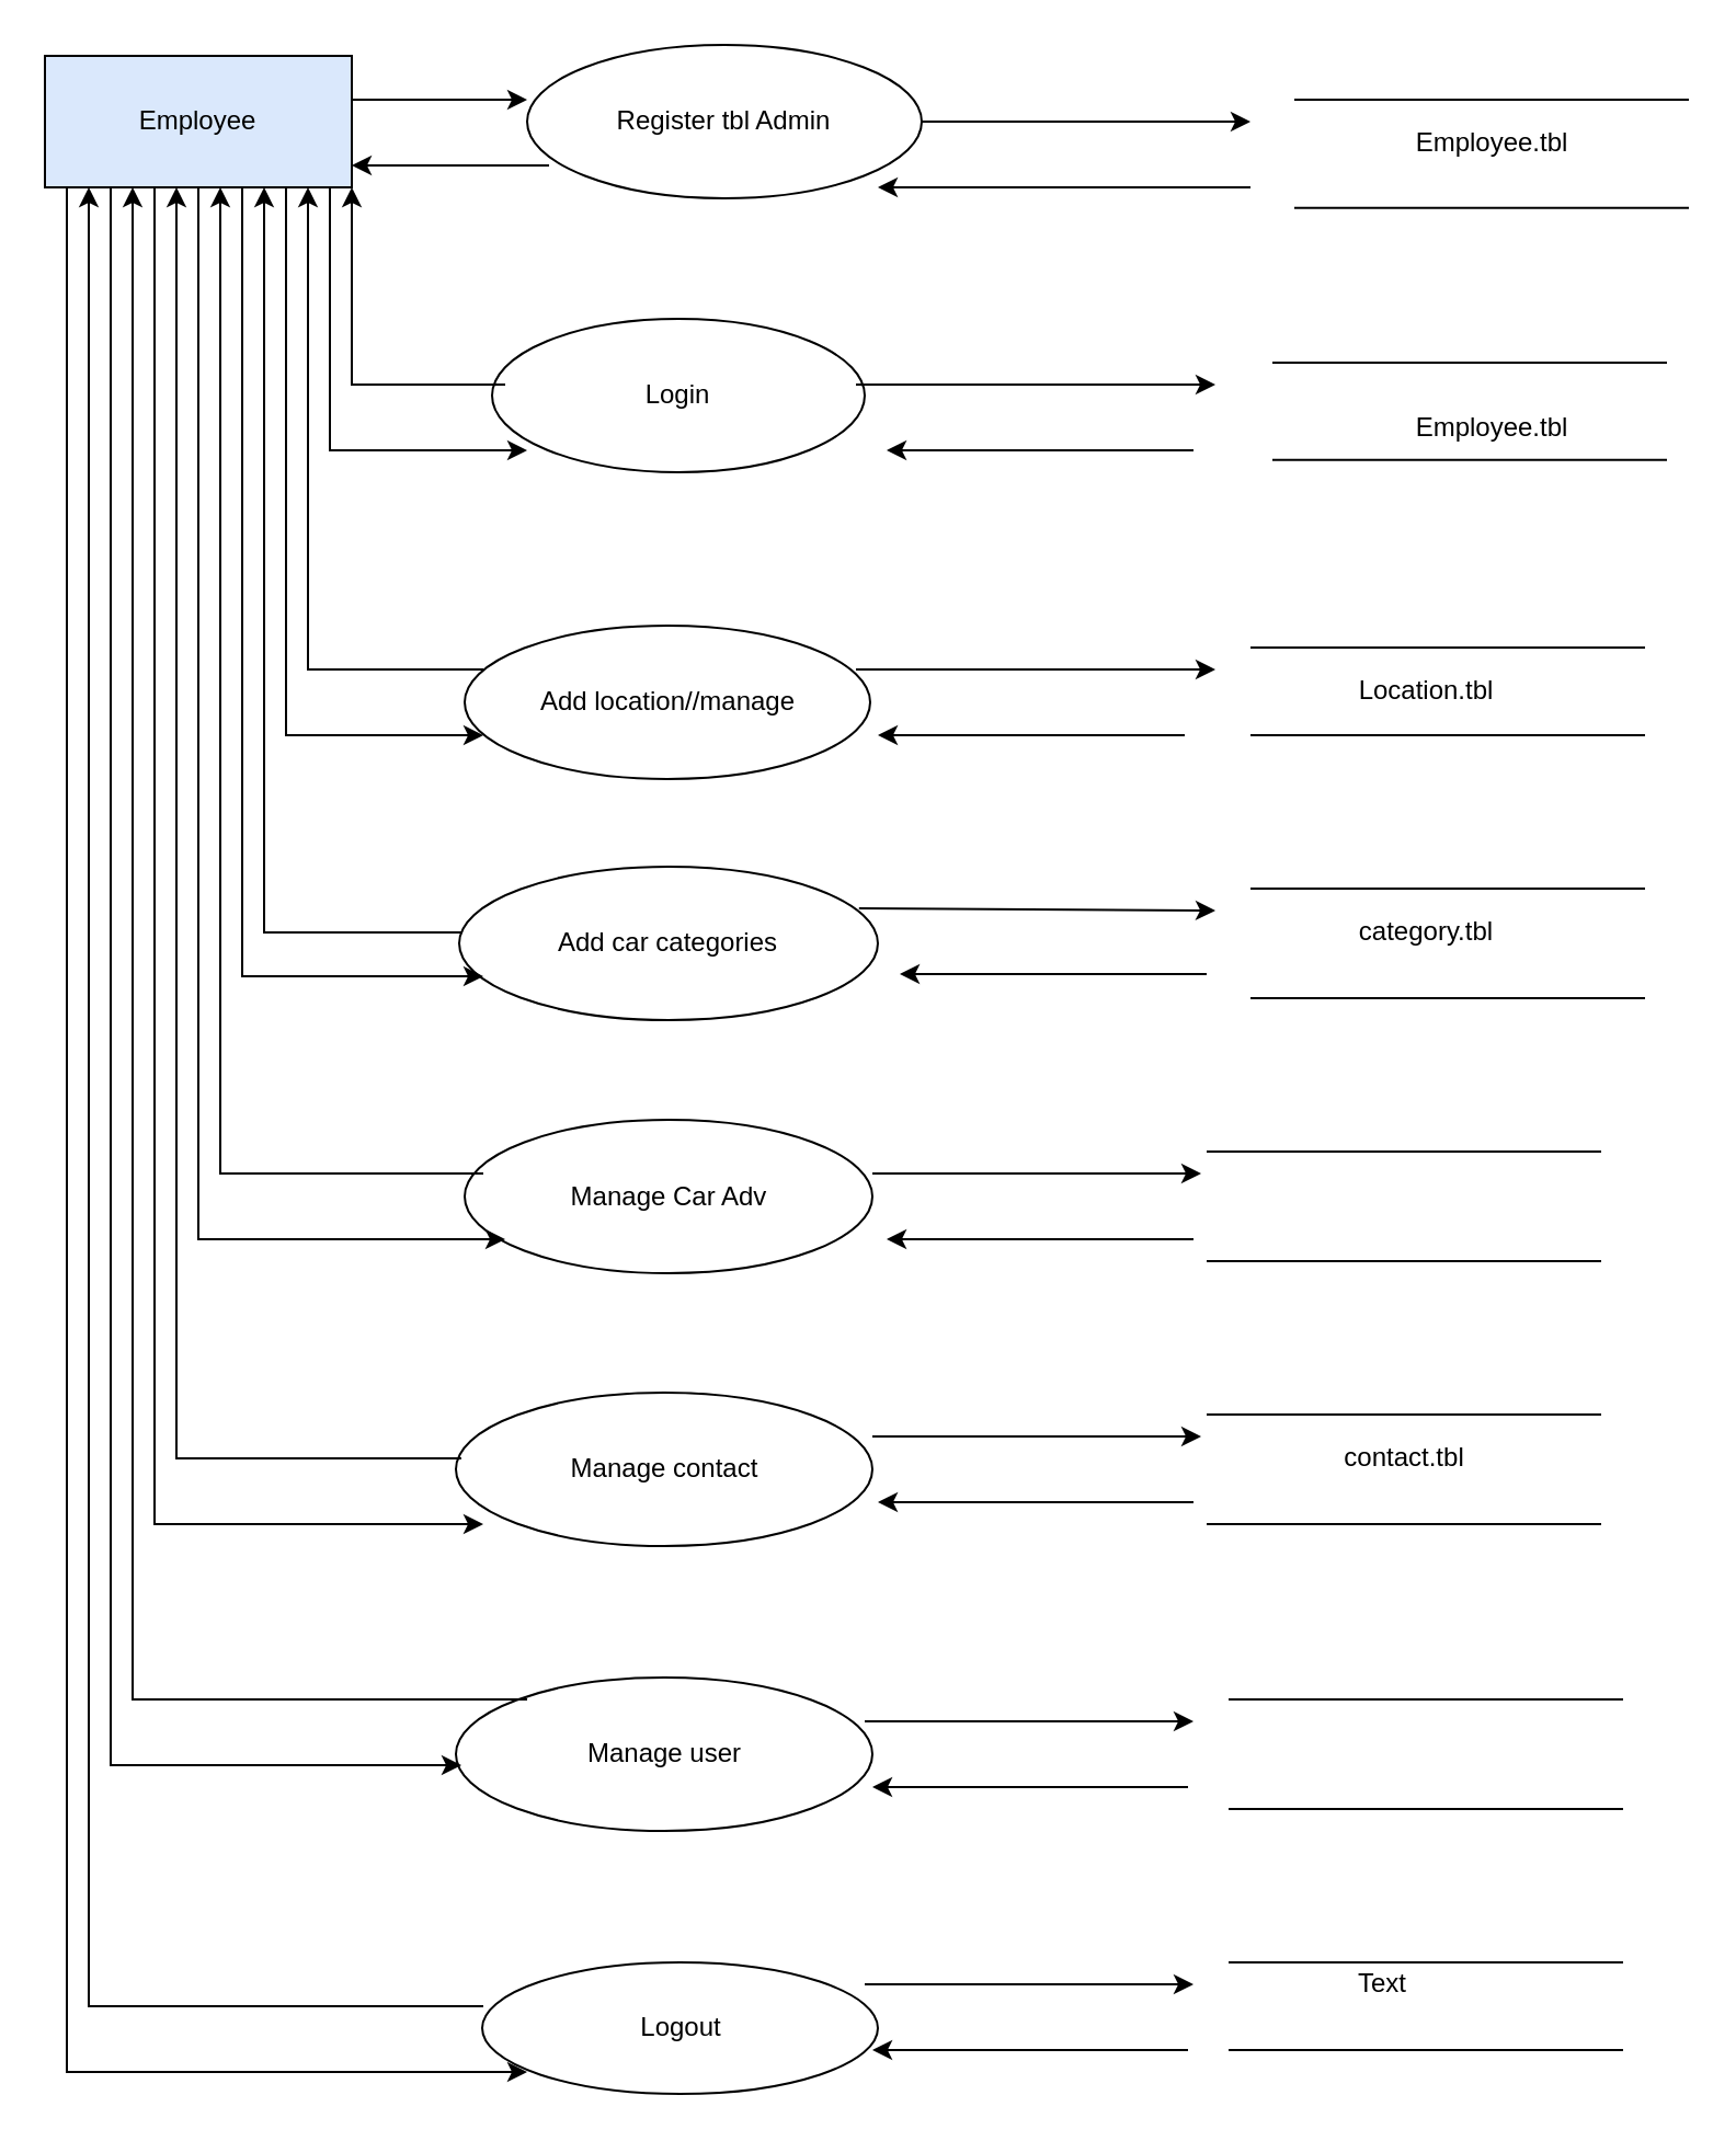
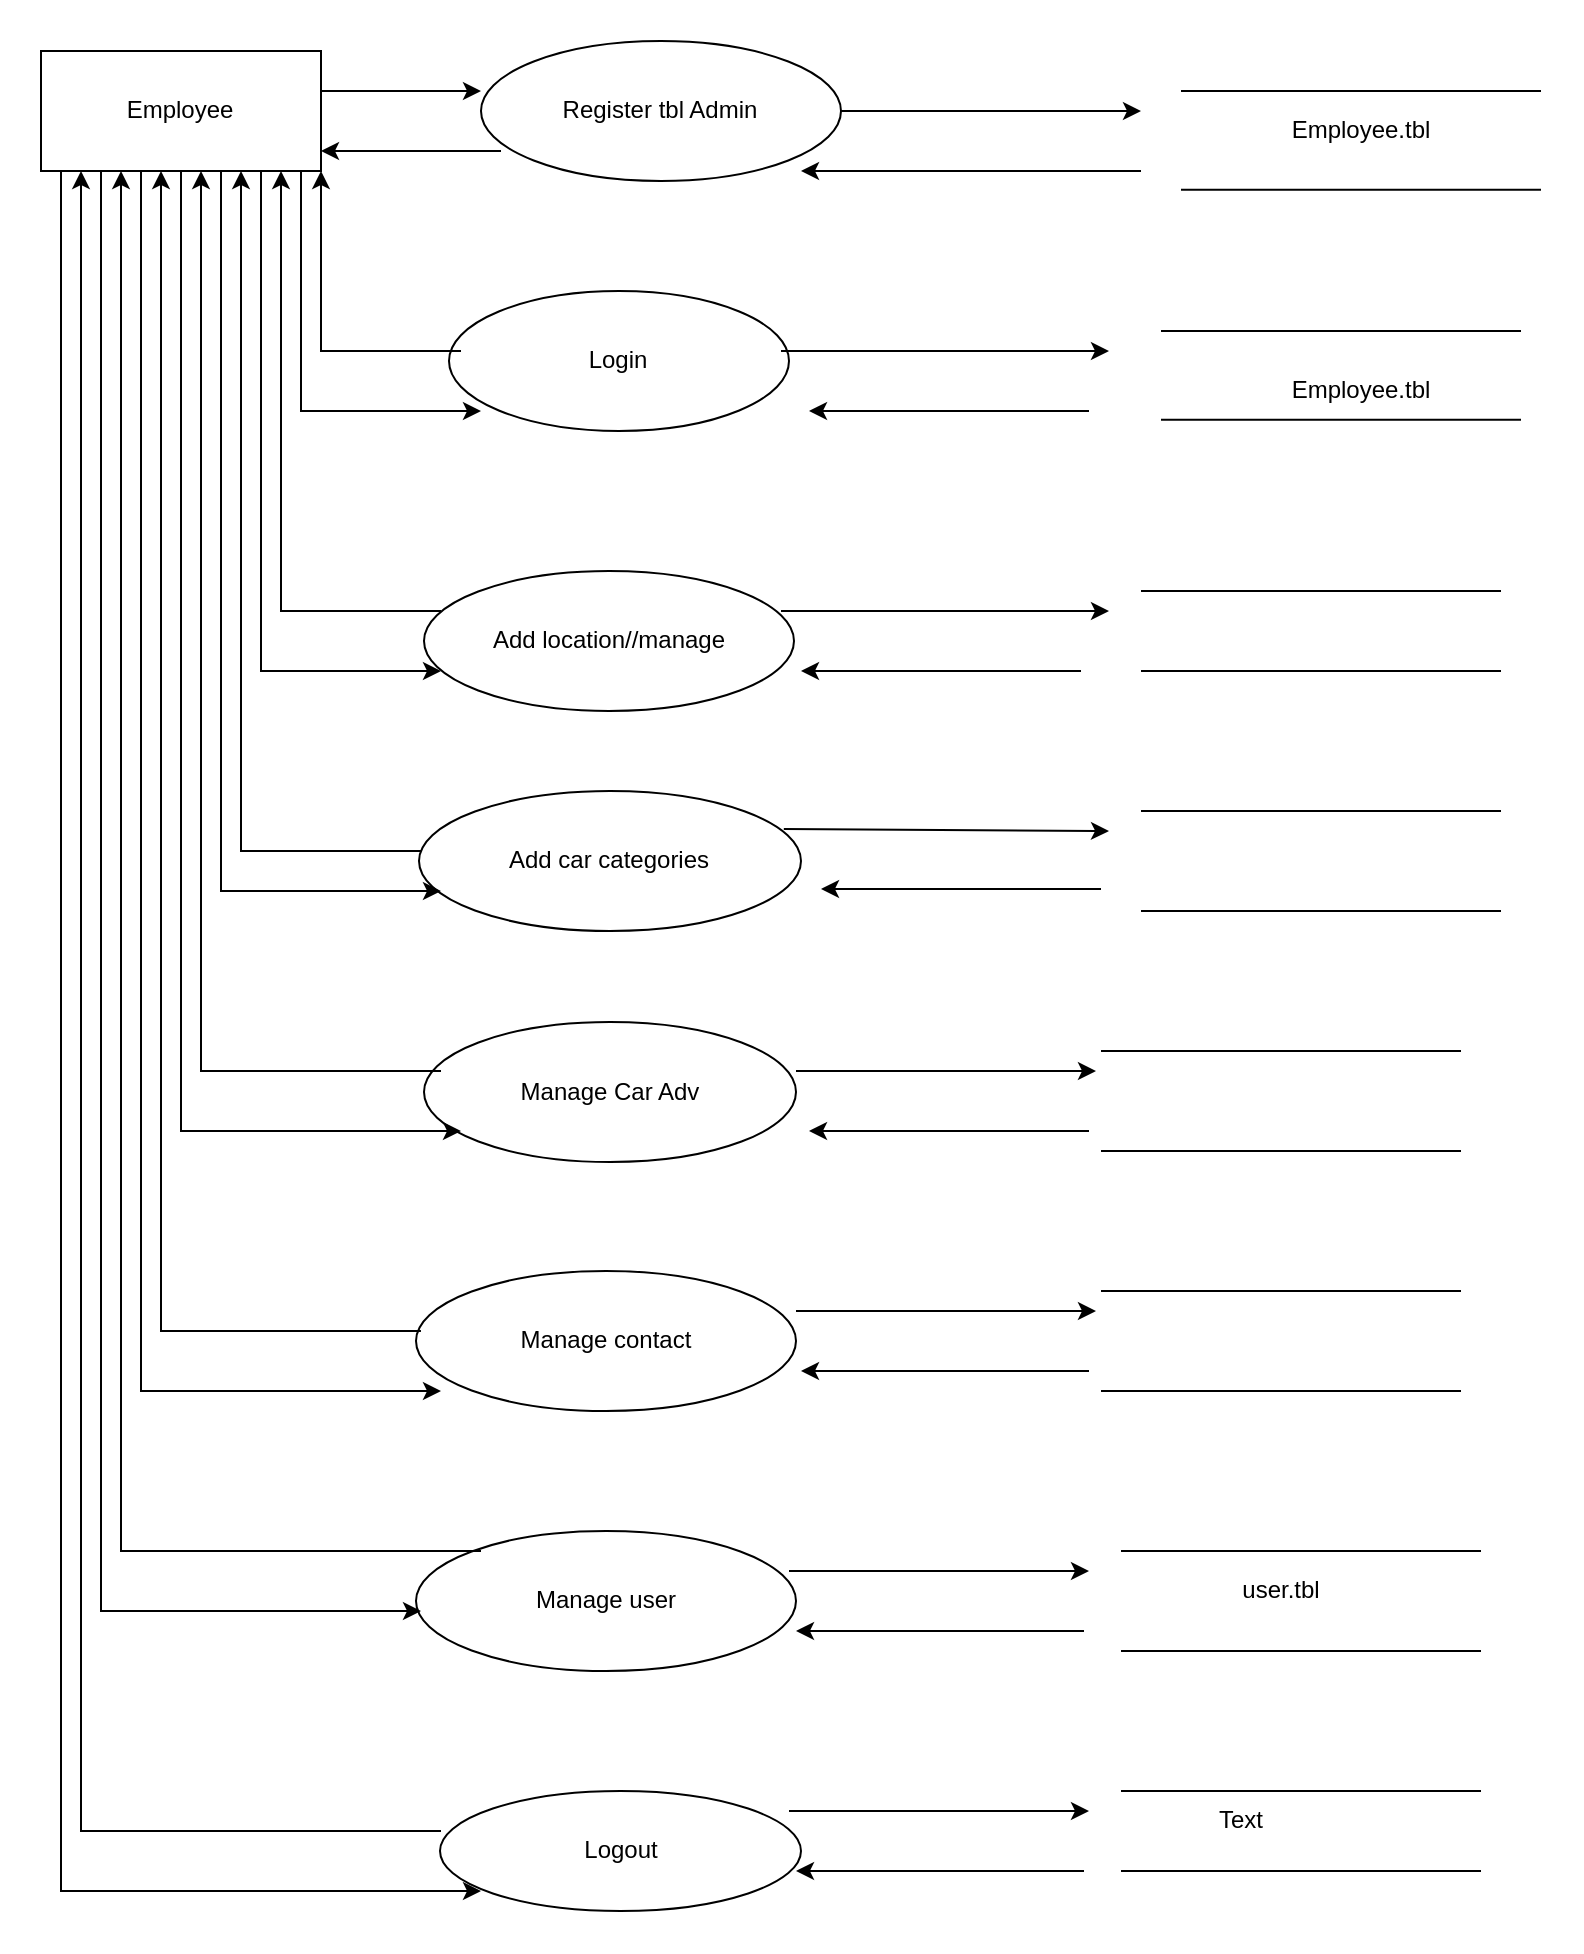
- <mxCell id="3" value="Employee" style="rounded=0;whiteSpace=wrap;html=1;fillColor=#dae8fc;" parent="1" vertex="1"><mxGeometry x="20" y="25" width="140" height="60" as="geometry" /></mxCell>
+ <mxCell id="3" value="Employee" style="rounded=0;whiteSpace=wrap;html=1;" parent="1" vertex="1"><mxGeometry x="20" y="25" width="140" height="60" as="geometry" /></mxCell>
- <mxCell id="61" value="Location.tbl" style="text;html=1;align=center;verticalAlign=middle;resizable=0;points=[];autosize=1;strokeColor=none;fillColor=none;" parent="1" vertex="1"><mxGeometry x="610" y="300" width="80" height="30" as="geometry" /></mxCell>
- <mxCell id="62" value="category.tbl" style="text;html=1;align=center;verticalAlign=middle;resizable=0;points=[];autosize=1;strokeColor=none;fillColor=none;" parent="1" vertex="1"><mxGeometry x="610" y="410" width="80" height="30" as="geometry" /></mxCell>
- <mxCell id="63" value="contact.tbl" style="text;html=1;align=center;verticalAlign=middle;resizable=0;points=[];autosize=1;strokeColor=none;fillColor=none;" parent="1" vertex="1"><mxGeometry x="600" y="650" width="80" height="30" as="geometry" /></mxCell>
+ <mxCell id="64" value="user.tbl" style="text;html=1;align=center;verticalAlign=middle;resizable=0;points=[];autosize=1;strokeColor=none;fillColor=none;" parent="1" vertex="1"><mxGeometry x="610" y="780" width="60" height="30" as="geometry" /></mxCell>
- <mxCell id="65" value="Text" style="text;html=1;align=center;verticalAlign=middle;resizable=0;points=[];autosize=1;strokeColor=none;fillColor=none;" parent="1" vertex="1"><mxGeometry x="605" y="890" width="50" height="30" as="geometry" /></mxCell>
+ <mxCell id="65" value="Text" style="text;html=1;align=center;verticalAlign=middle;resizable=0;points=[];autosize=1;strokeColor=none;fillColor=none;" parent="1" vertex="1"><mxGeometry x="595" y="895" width="50" height="30" as="geometry" /></mxCell>
